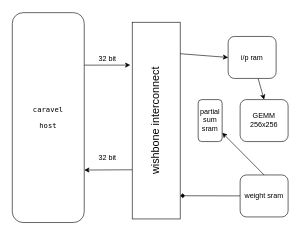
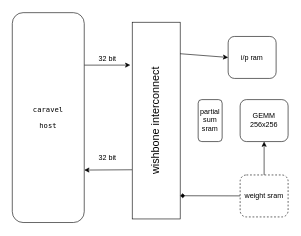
- <mxCell id="5" style="edgeStyle=none;html=1;entryX=0.5;entryY=0;entryDx=0;entryDy=0;" edge="1" parent="1" source="6" target="4"><mxGeometry relative="1" as="geometry" /></mxCell>
- <mxCell id="10" style="edgeStyle=none;html=1;exitX=0.5;exitY=0;exitDx=0;exitDy=0;fontSize=18;" edge="1" parent="1" source="12" target="13"><mxGeometry relative="1" as="geometry" /></mxCell>
+ <mxCell id="10" style="edgeStyle=none;html=1;exitX=0.5;exitY=0;exitDx=0;exitDy=0;entryX=0.5;entryY=1;entryDx=0;entryDy=0;fontSize=18;" edge="1" parent="1" source="12" target="4"><mxGeometry relative="1" as="geometry" /></mxCell>
- <mxCell id="12" value="weight sram" style="rounded=1;whiteSpace=wrap;html=1;" vertex="1" parent="1"><mxGeometry x="400" y="291" width="80" height="70" as="geometry" /></mxCell>
+ <mxCell id="12" value="weight sram" style="rounded=1;whiteSpace=wrap;html=1;dashed=1;" vertex="1" parent="1"><mxGeometry x="400" y="291" width="80" height="70" as="geometry" /></mxCell>
